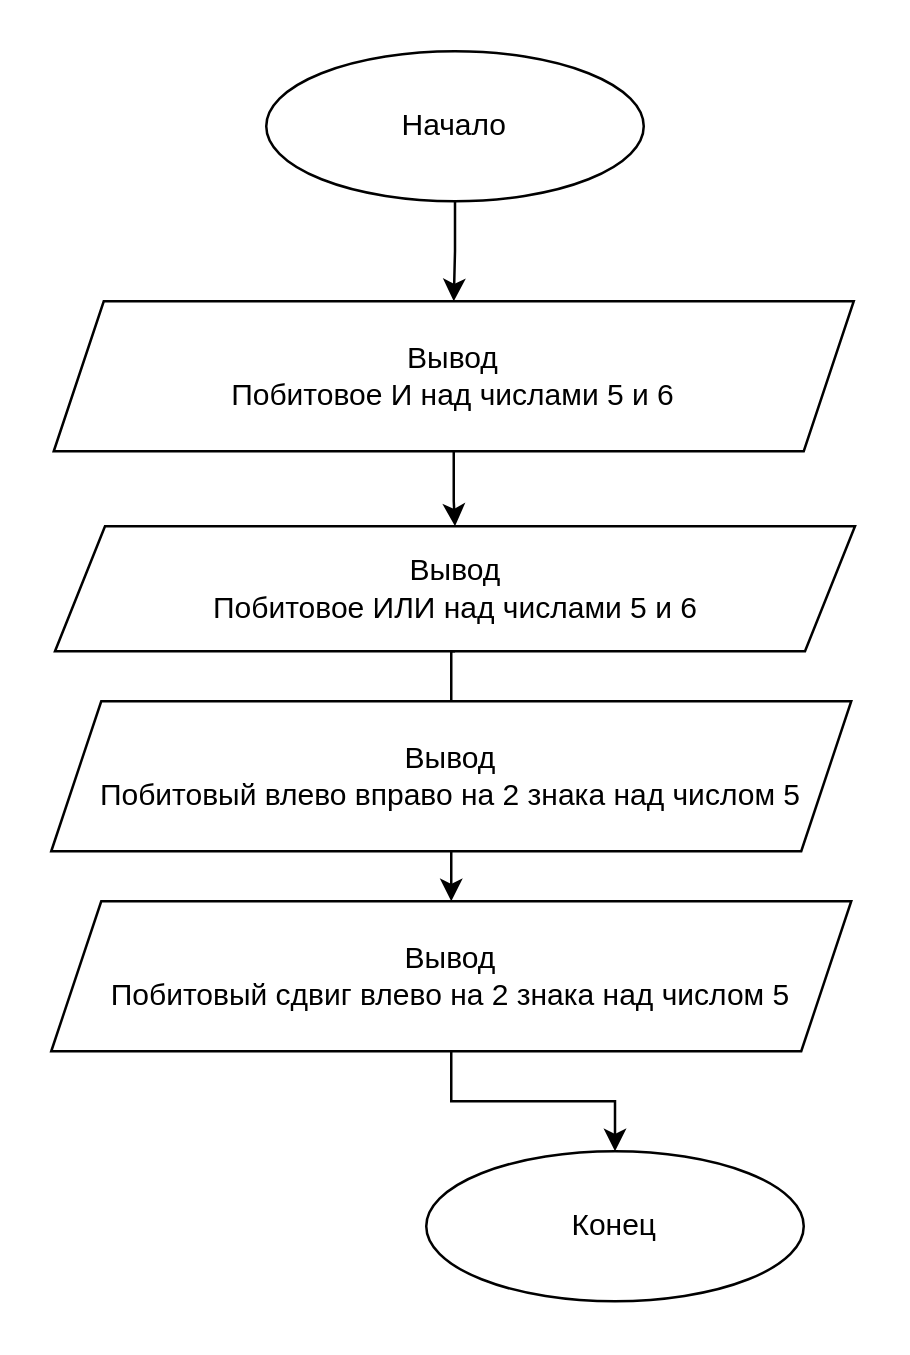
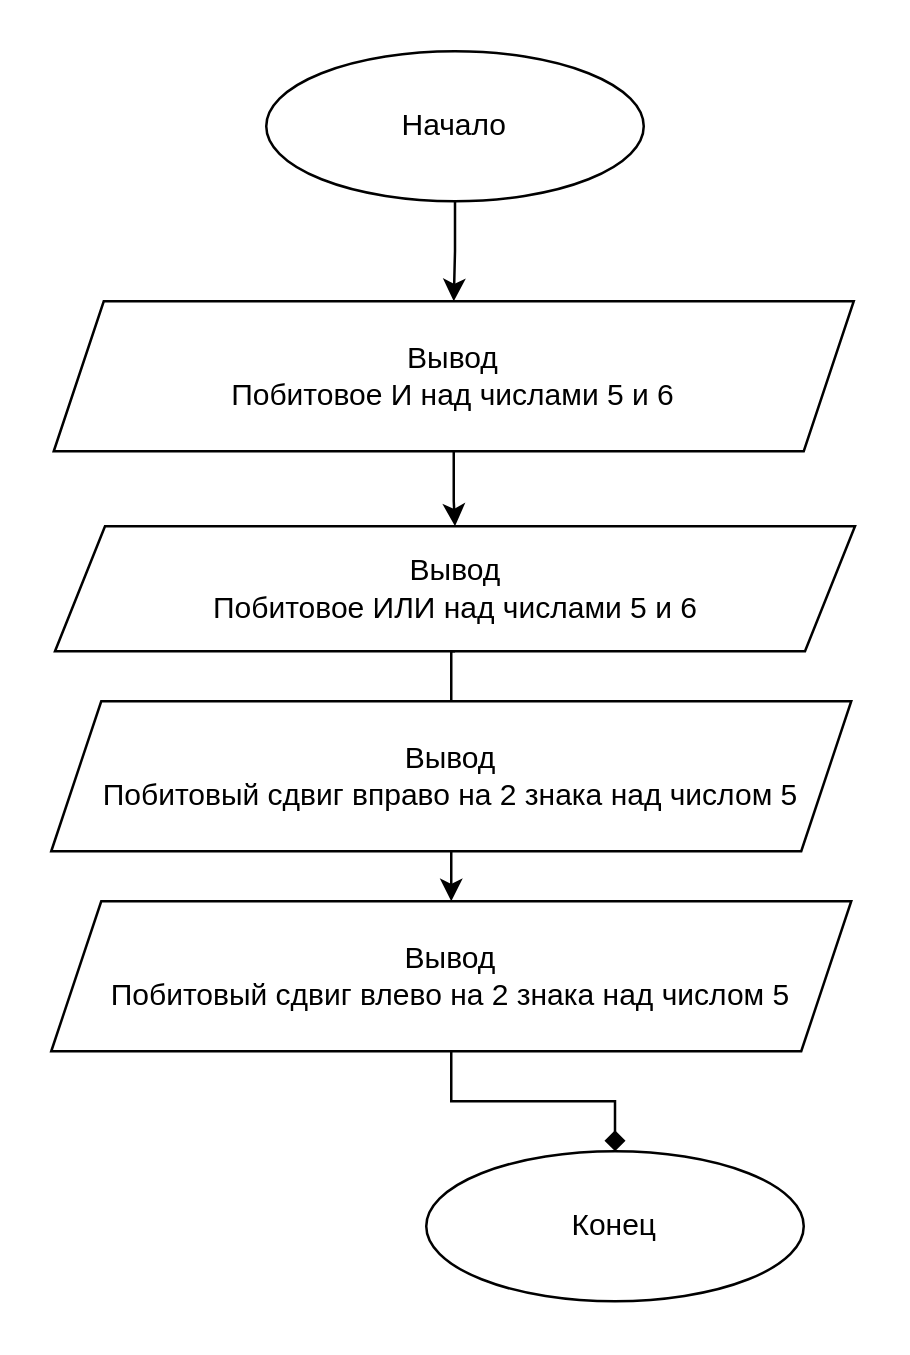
- <mxCell id="10" value="Вывод&lt;br&gt;Побитовый влево вправо на 2 знака над числом 5" style="shape=parallelogram;perimeter=parallelogramPerimeter;whiteSpace=wrap;html=1;fixedSize=1;" parent="1" vertex="1"><mxGeometry x="20" y="280" width="320" height="60" as="geometry" /></mxCell>
+ <mxCell id="10" value="Вывод&lt;br&gt;Побитовый сдвиг вправо на 2 знака над числом 5" style="shape=parallelogram;perimeter=parallelogramPerimeter;whiteSpace=wrap;html=1;fixedSize=1;" parent="1" vertex="1"><mxGeometry x="20" y="280" width="320" height="60" as="geometry" /></mxCell>
- <mxCell id="11" style="edgeStyle=orthogonalEdgeStyle;rounded=0;orthogonalLoop=1;jettySize=auto;html=1;exitX=0.5;exitY=1;exitDx=0;exitDy=0;" parent="1" source="12" target="4" edge="1"><mxGeometry relative="1" as="geometry" /></mxCell>
+ <mxCell id="11" style="edgeStyle=orthogonalEdgeStyle;rounded=0;orthogonalLoop=1;jettySize=auto;html=1;exitX=0.5;exitY=1;exitDx=0;exitDy=0;endArrow=diamond;" parent="1" source="12" target="4" edge="1"><mxGeometry relative="1" as="geometry" /></mxCell>
